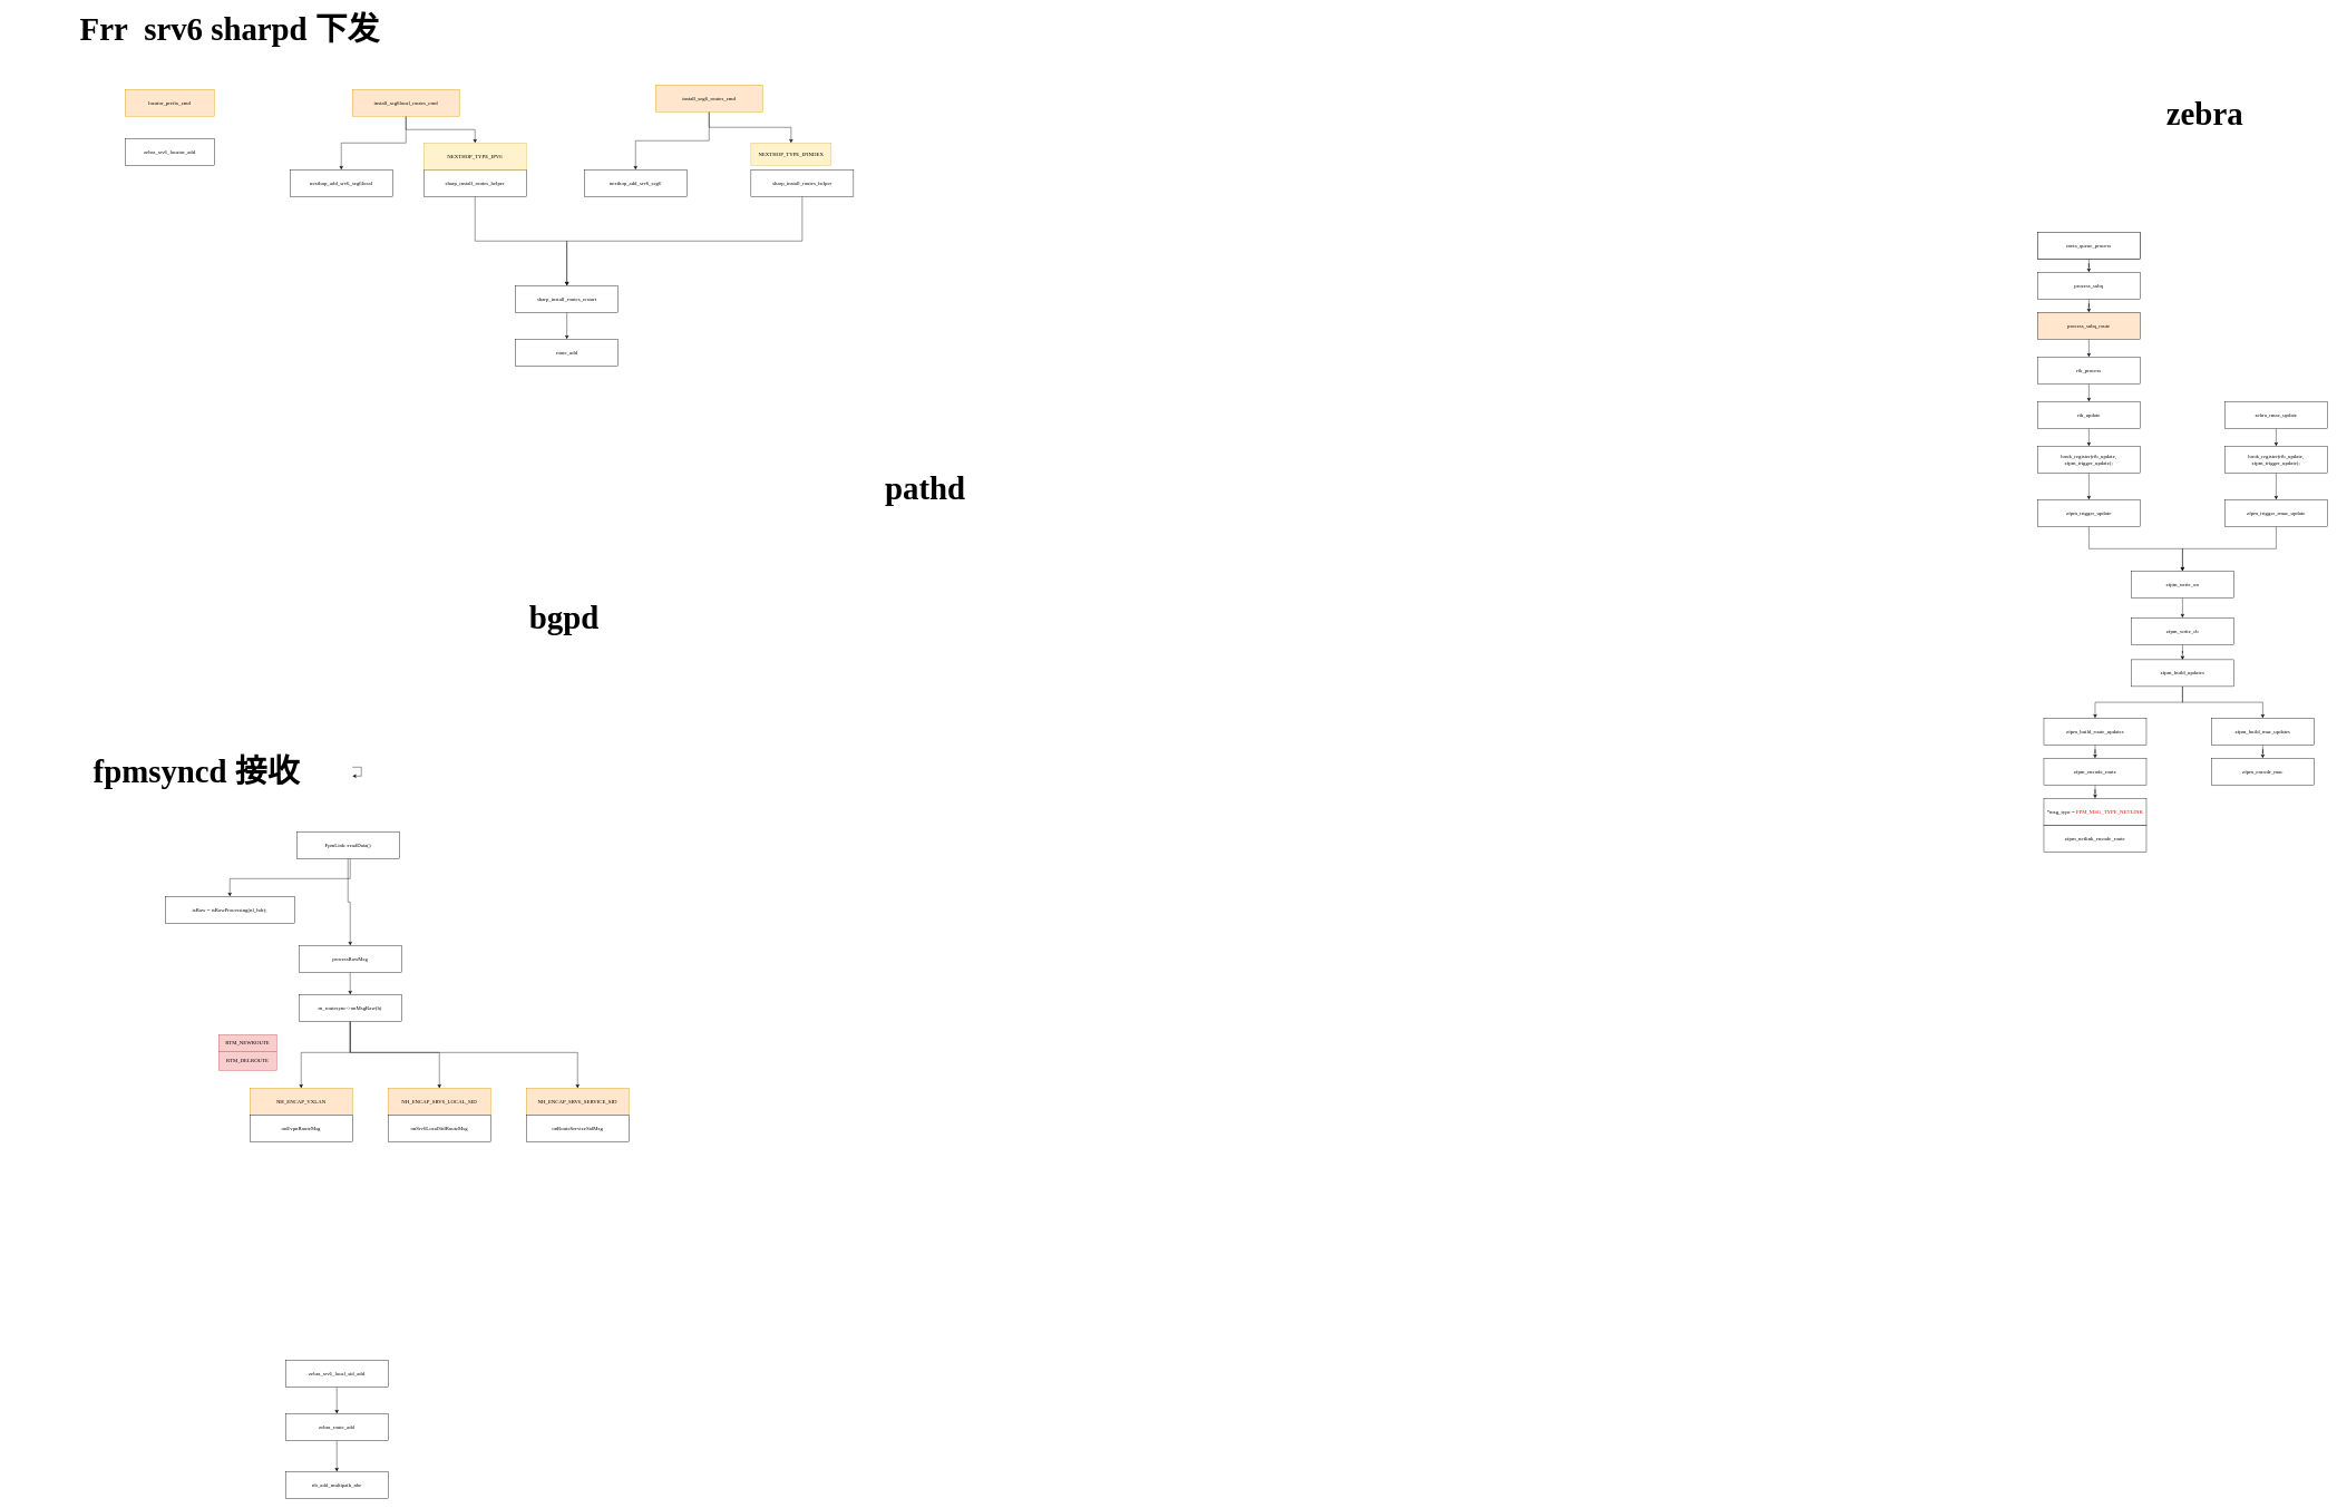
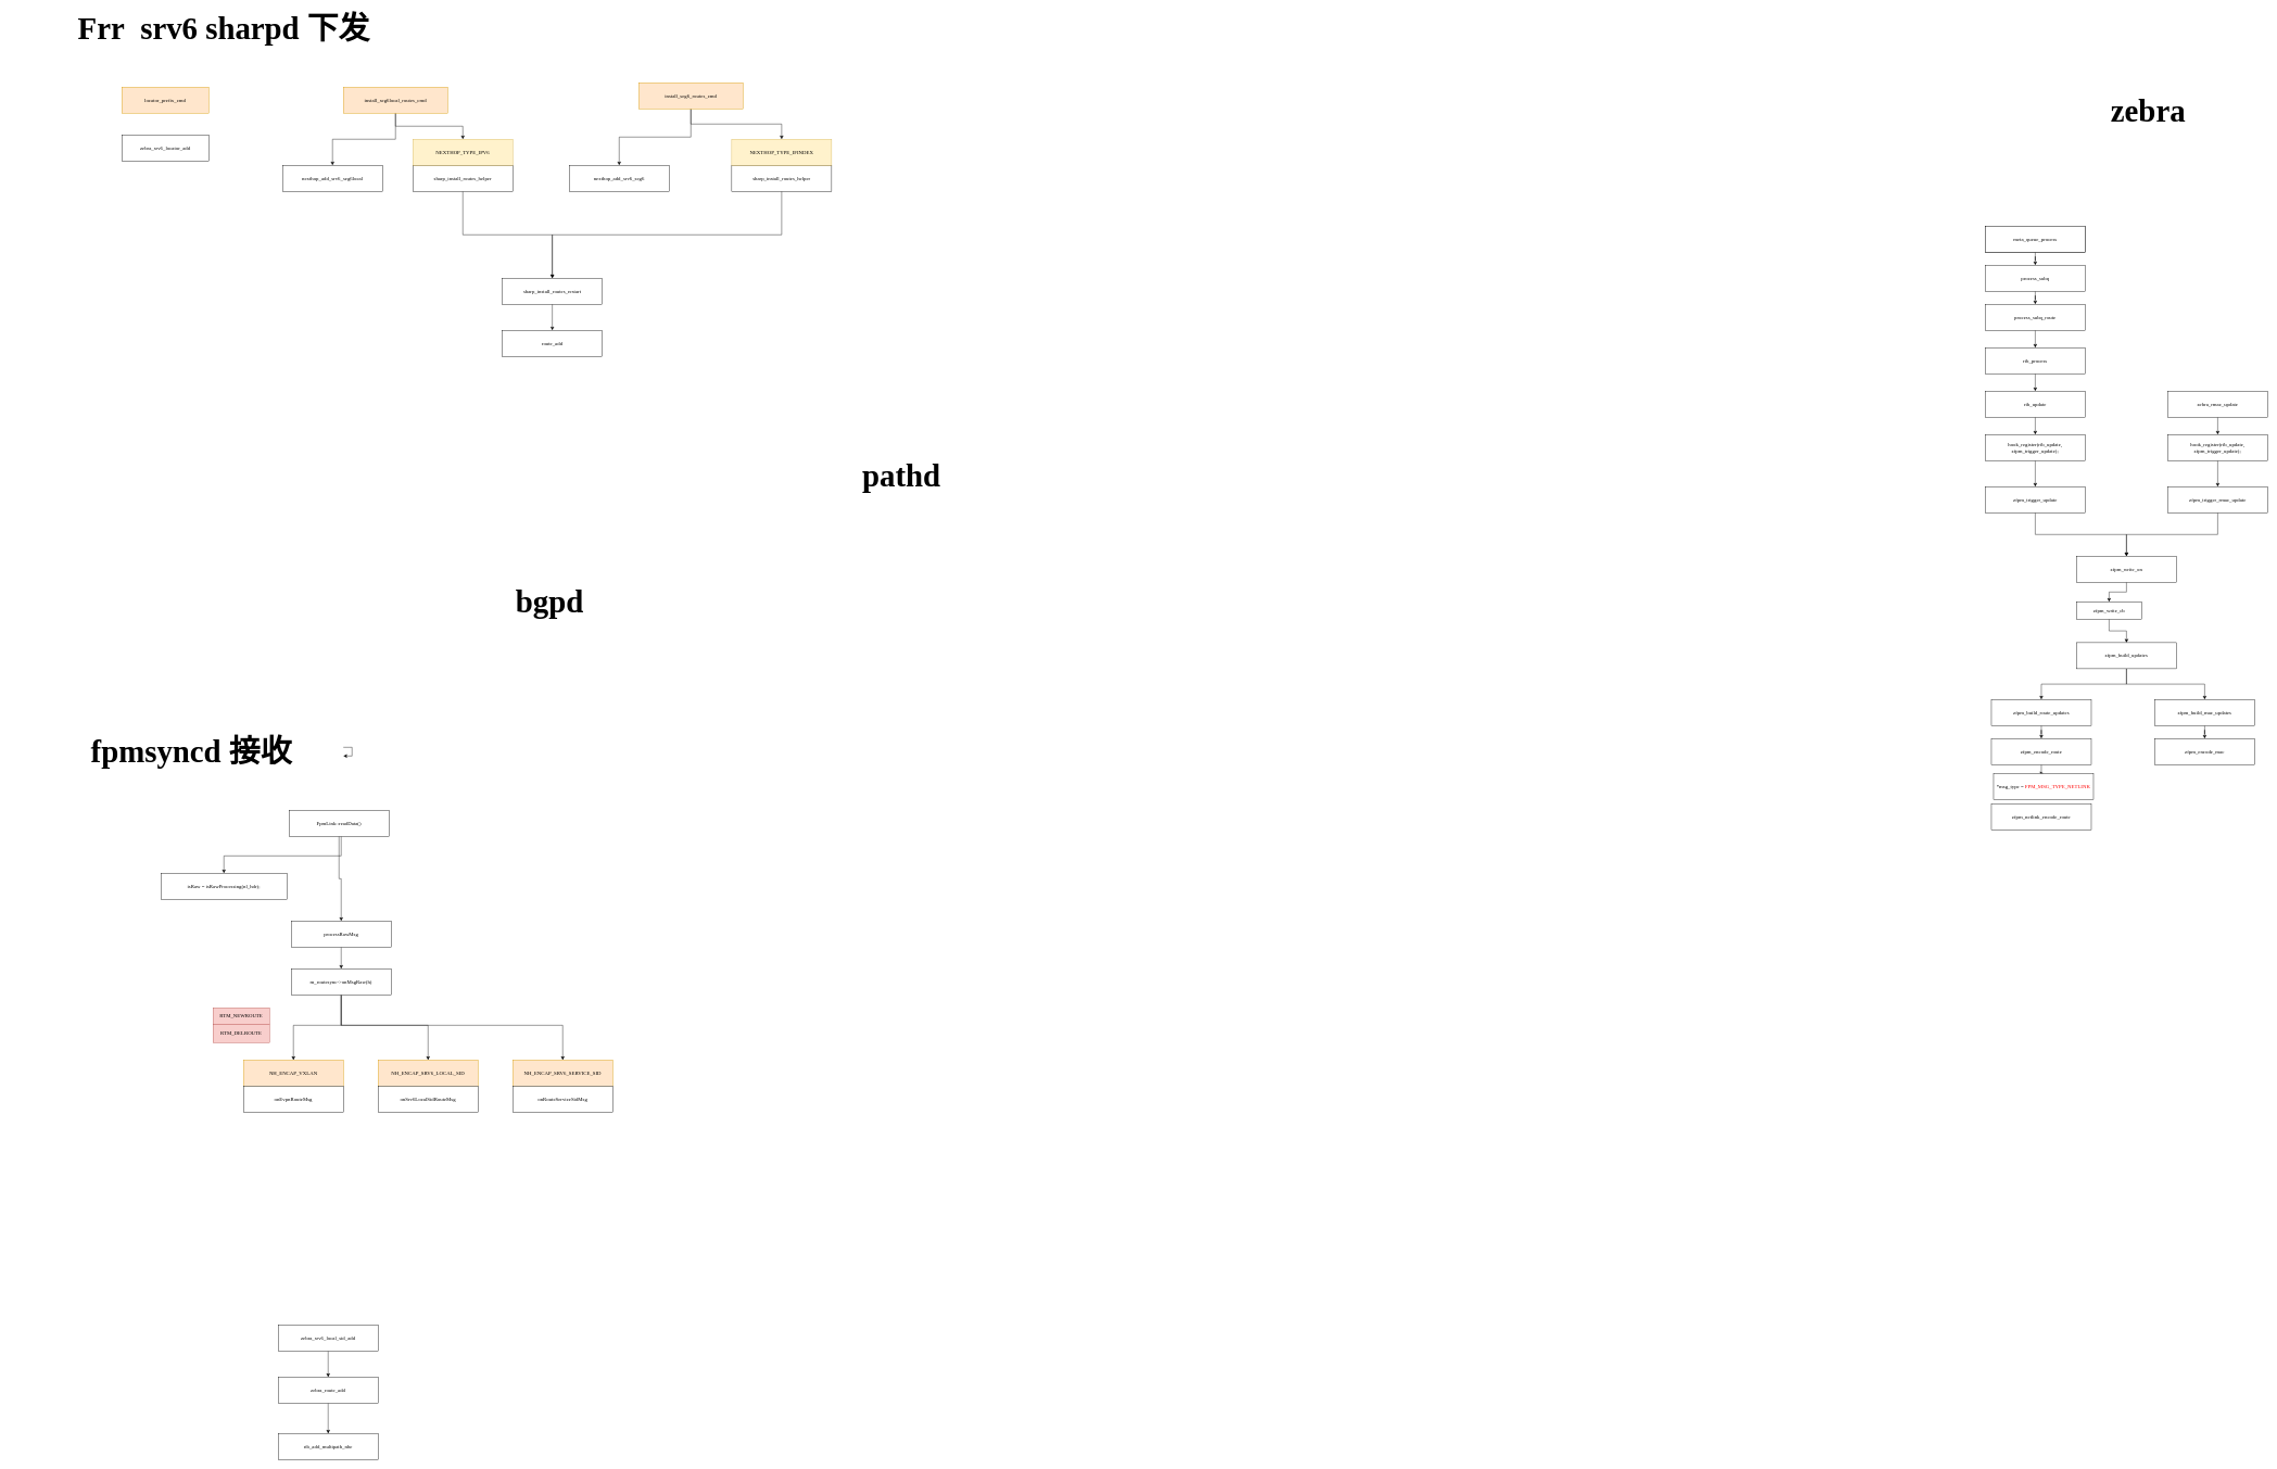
- <mxCell id="19" value="NEXTHOP_TYPE_IFINDEX" style="rounded=0;whiteSpace=wrap;html=1;fontFamily=Lucida Console;fillColor=#fff2cc;strokeColor=#d6b656;" vertex="1" parent="1"><mxGeometry x="1684" y="320" width="180" height="50" as="geometry" /></mxCell>
+ <mxCell id="19" value="NEXTHOP_TYPE_IFINDEX" style="rounded=0;whiteSpace=wrap;html=1;fontFamily=Lucida Console;fillColor=#fff2cc;strokeColor=#d6b656;" vertex="1" parent="1"><mxGeometry x="1684" y="320" width="230" height="60" as="geometry" /></mxCell>
- <mxCell id="55" value="process_subq_route" style="rounded=0;whiteSpace=wrap;html=1;fontFamily=Lucida Console;fillColor=#ffe6cc;" vertex="1" parent="1"><mxGeometry x="4570" y="700" width="230" height="60" as="geometry" /></mxCell>
+ <mxCell id="55" value="process_subq_route" style="rounded=0;whiteSpace=wrap;html=1;fontFamily=Lucida Console;" vertex="1" parent="1"><mxGeometry x="4570" y="700" width="230" height="60" as="geometry" /></mxCell>
- <mxCell id="34" value="zfpm_write_cb" style="rounded=0;whiteSpace=wrap;html=1;fontFamily=Lucida Console;" vertex="1" parent="1"><mxGeometry x="4780" y="1385" width="230" height="60" as="geometry" /></mxCell>
+ <mxCell id="34" value="zfpm_write_cb" style="rounded=0;whiteSpace=wrap;html=1;fontFamily=Lucida Console;" vertex="1" parent="1"><mxGeometry x="4780" y="1385" width="150" height="40" as="geometry" /></mxCell>
- <mxCell id="62" value="*msg_type = &lt;font color=&quot;#ff0000&quot;&gt;FPM_MSG_TYPE_NETLINK&lt;/font&gt;" style="rounded=0;whiteSpace=wrap;html=1;fontFamily=Lucida Console;" vertex="1" parent="1"><mxGeometry x="4584" y="1790" width="230" height="60" as="geometry" /></mxCell>
+ <mxCell id="62" value="*msg_type = &lt;font color=&quot;#ff0000&quot;&gt;FPM_MSG_TYPE_NETLINK&lt;/font&gt;" style="rounded=0;whiteSpace=wrap;html=1;fontFamily=Lucida Console;" vertex="1" parent="1"><mxGeometry x="4589" y="1780" width="230" height="60" as="geometry" /></mxCell>
